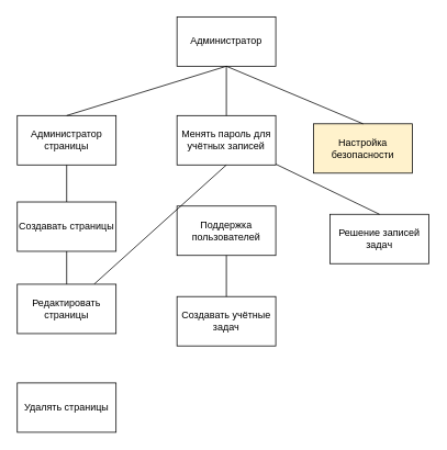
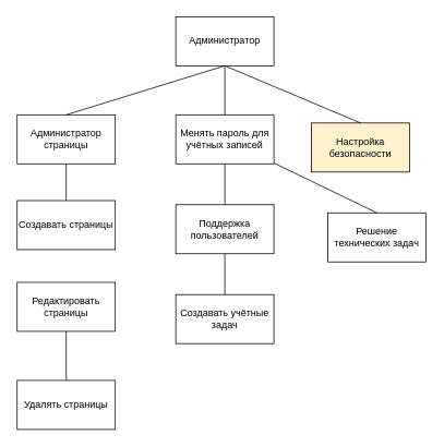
- <mxCell id="5" value="" style="endArrow=none;html=1;rounded=0;exitX=0.5;exitY=1;exitDx=0;exitDy=0;" edge="1" parent="1" source="3" target="16"><mxGeometry width="50" height="50" relative="1" as="geometry"><mxPoint x="284" y="210" as="sourcePoint" /><mxPoint x="4" y="330" as="targetPoint" /></mxGeometry></mxCell>
+ <mxCell id="5" value="" style="endArrow=none;html=1;rounded=0;entryX=0.5;entryY=0;entryDx=0;entryDy=0;exitX=0.5;exitY=1;exitDx=0;exitDy=0;" edge="1" parent="1" source="3" target="4"><mxGeometry width="50" height="50" relative="1" as="geometry"><mxPoint x="284" y="210" as="sourcePoint" /><mxPoint x="4" y="330" as="targetPoint" /></mxGeometry></mxCell>
- <mxCell id="10" value="Решение записей задач" style="rounded=0;whiteSpace=wrap;html=1;" vertex="1" parent="1"><mxGeometry x="400" y="260" width="120" height="60" as="geometry" /></mxCell>
+ <mxCell id="10" value="Решение технических задач" style="rounded=0;whiteSpace=wrap;html=1;" vertex="1" parent="1"><mxGeometry x="400" y="260" width="120" height="60" as="geometry" /></mxCell>
- <mxCell id="18" value="" style="endArrow=none;html=1;rounded=0;entryX=0.5;entryY=1;entryDx=0;entryDy=0;exitX=0.5;exitY=0;exitDx=0;exitDy=0;" edge="1" parent="1" source="16" target="15"><mxGeometry width="50" height="50" relative="1" as="geometry"><mxPoint x="330" y="485" as="sourcePoint" /><mxPoint x="380" y="435" as="targetPoint" /></mxGeometry></mxCell>
+ <mxCell id="19" value="" style="endArrow=none;html=1;rounded=0;exitX=0.5;exitY=1;exitDx=0;exitDy=0;entryX=0.5;entryY=0;entryDx=0;entryDy=0;" edge="1" parent="1" source="16" target="17"><mxGeometry width="50" height="50" relative="1" as="geometry"><mxPoint x="330" y="485" as="sourcePoint" /><mxPoint x="380" y="435" as="targetPoint" /></mxGeometry></mxCell>
